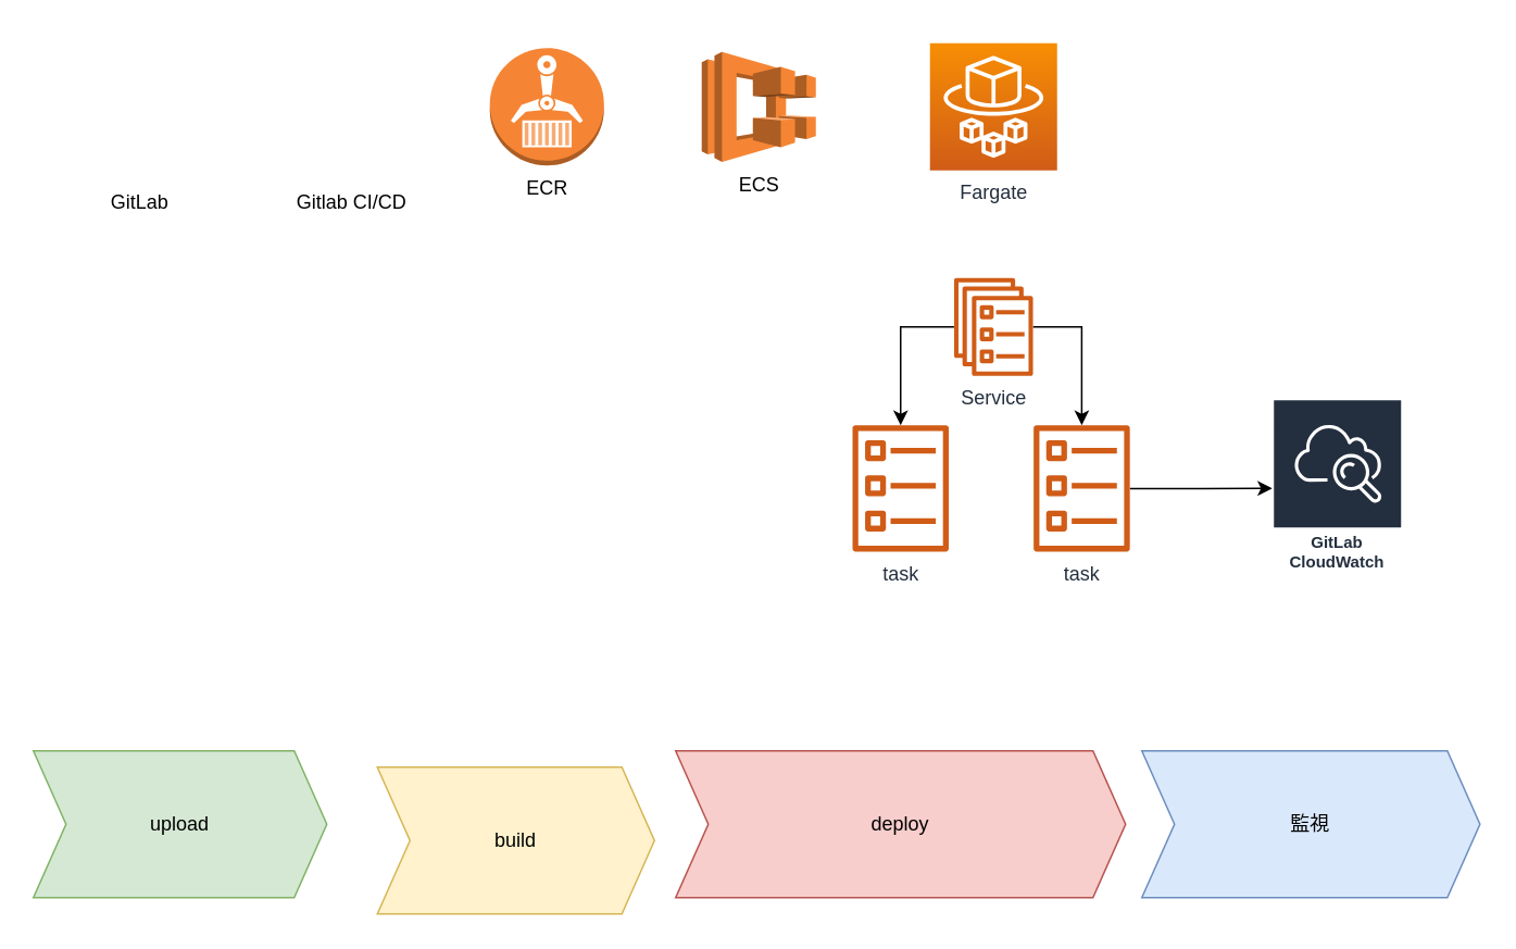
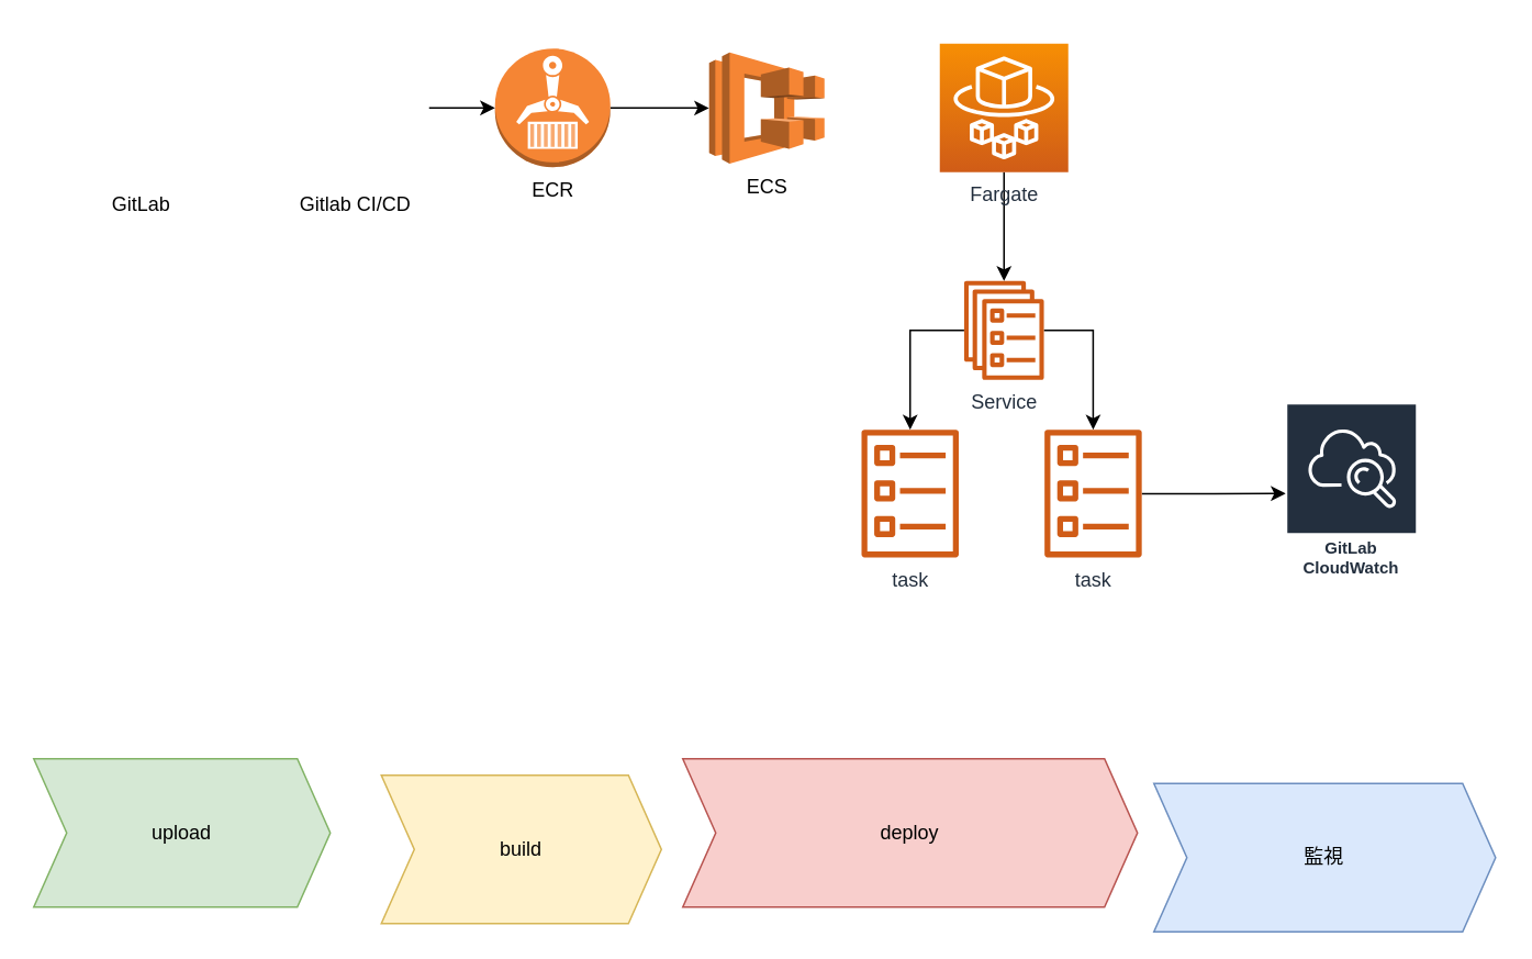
+ <mxCell id="12" style="edgeStyle=orthogonalEdgeStyle;rounded=0;orthogonalLoop=1;jettySize=auto;html=1;" edge="1" parent="1" source="13" target="4"><mxGeometry relative="1" as="geometry" /></mxCell>
+ <mxCell id="3" style="edgeStyle=orthogonalEdgeStyle;rounded=0;orthogonalLoop=1;jettySize=auto;html=1;" edge="1" parent="1" source="4" target="5"><mxGeometry relative="1" as="geometry" /></mxCell>
+ <mxCell id="14" style="edgeStyle=orthogonalEdgeStyle;rounded=0;orthogonalLoop=1;jettySize=auto;html=1;" edge="1" parent="1" source="15" target="8"><mxGeometry relative="1" as="geometry" /></mxCell>
- <mxCell id="20" value="監視" style="shape=step;perimeter=stepPerimeter;whiteSpace=wrap;html=1;fixedSize=1;fillColor=#dae8fc;strokeColor=#6c8ebf;" vertex="1" parent="1"><mxGeometry x="700" y="460" width="207.39" height="90" as="geometry" /></mxCell>
+ <mxCell id="20" value="監視" style="shape=step;perimeter=stepPerimeter;whiteSpace=wrap;html=1;fixedSize=1;fillColor=#dae8fc;strokeColor=#6c8ebf;" vertex="1" parent="1"><mxGeometry x="700" y="475" width="207.39" height="90" as="geometry" /></mxCell>
